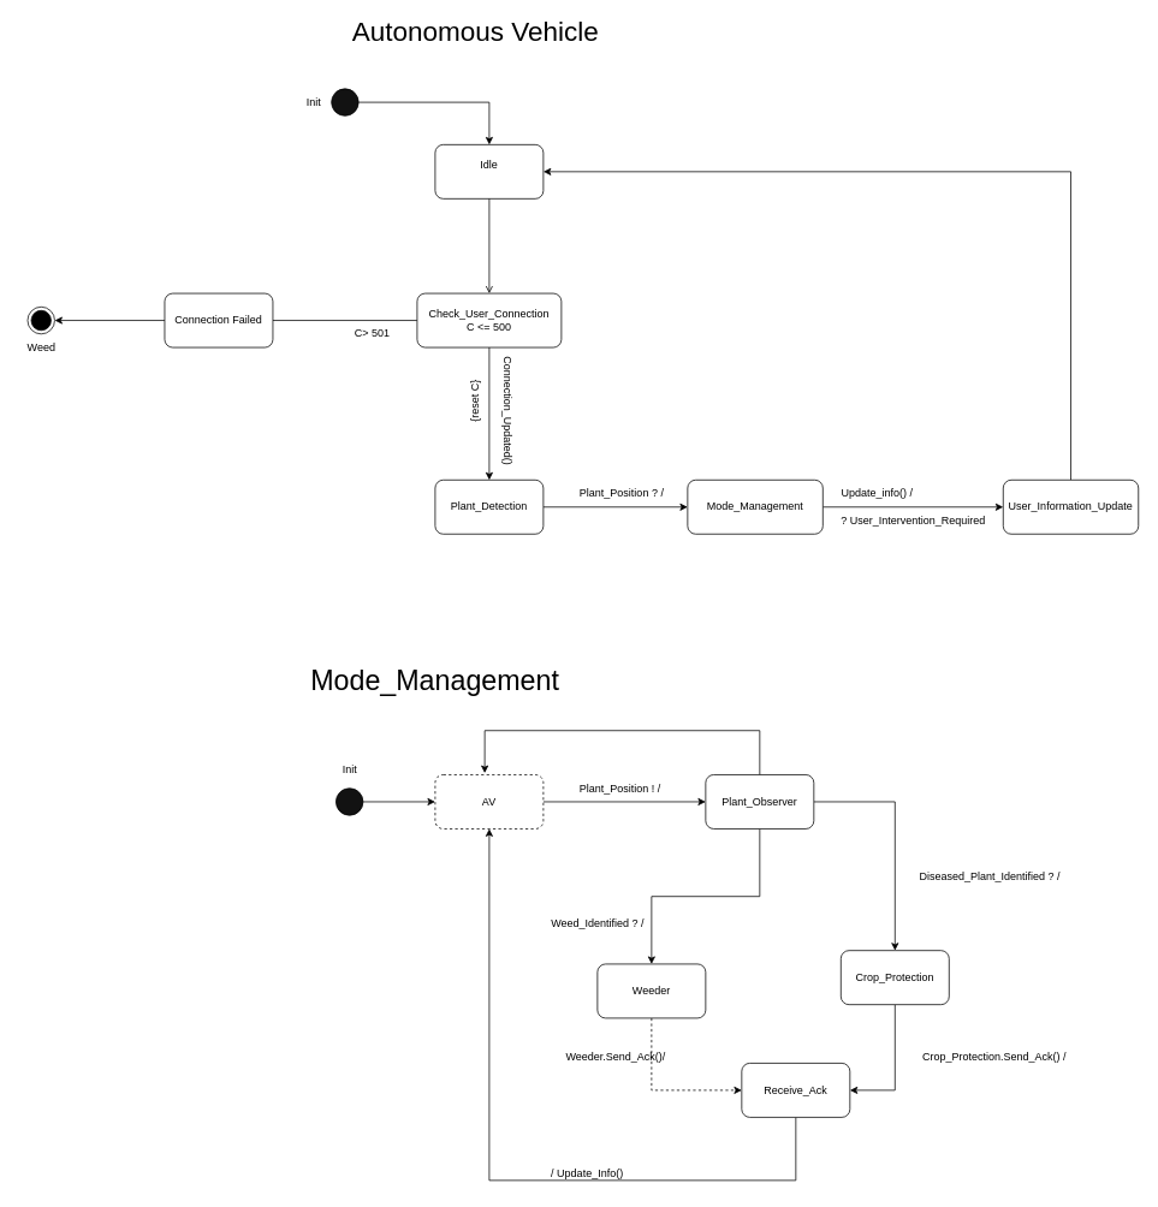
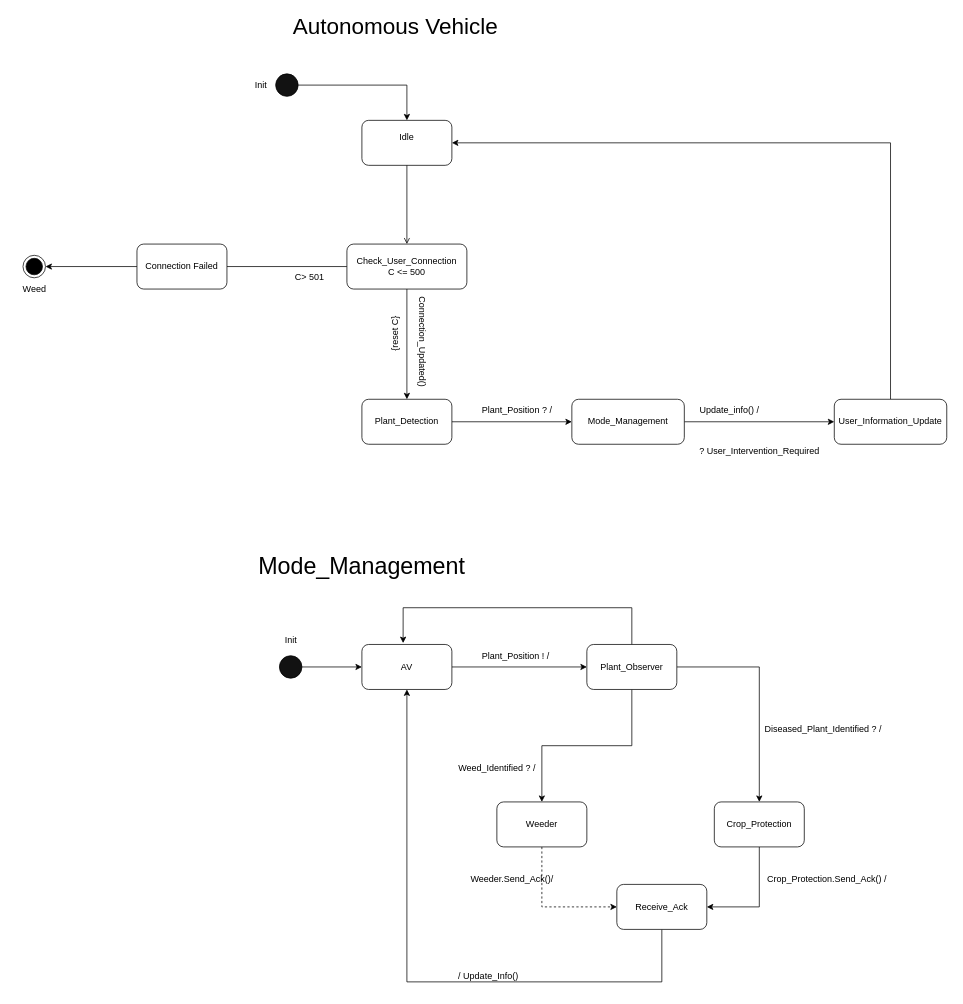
- <mxCell id="48" value="? User_Intervention_Required" style="text;html=1;align=center;verticalAlign=middle;resizable=0;points=[];autosize=1;strokeColor=none;fillColor=none;" parent="1" vertex="1"><mxGeometry x="922" y="562" width="180" height="30" as="geometry" /></mxCell>
+ <mxCell id="48" value="? User_Intervention_Required" style="text;html=1;align=center;verticalAlign=middle;resizable=0;points=[];autosize=1;strokeColor=none;fillColor=none;" parent="1" vertex="1"><mxGeometry x="922" y="587" width="180" height="30" as="geometry" /></mxCell>
- <mxCell id="13" value="AV" style="rounded=1;whiteSpace=wrap;html=1;dashed=1;" parent="1" vertex="1"><mxGeometry x="482" y="859" width="120" height="60" as="geometry" /></mxCell>
+ <mxCell id="13" value="AV" style="rounded=1;whiteSpace=wrap;html=1;" parent="1" vertex="1"><mxGeometry x="482" y="859" width="120" height="60" as="geometry" /></mxCell>
- <mxCell id="23" value="Crop_Protection" style="rounded=1;whiteSpace=wrap;html=1;" parent="1" vertex="1"><mxGeometry x="932" y="1054" width="120" height="60" as="geometry" /></mxCell>
+ <mxCell id="23" value="Crop_Protection" style="rounded=1;whiteSpace=wrap;html=1;" parent="1" vertex="1"><mxGeometry x="952" y="1069" width="120" height="60" as="geometry" /></mxCell>
